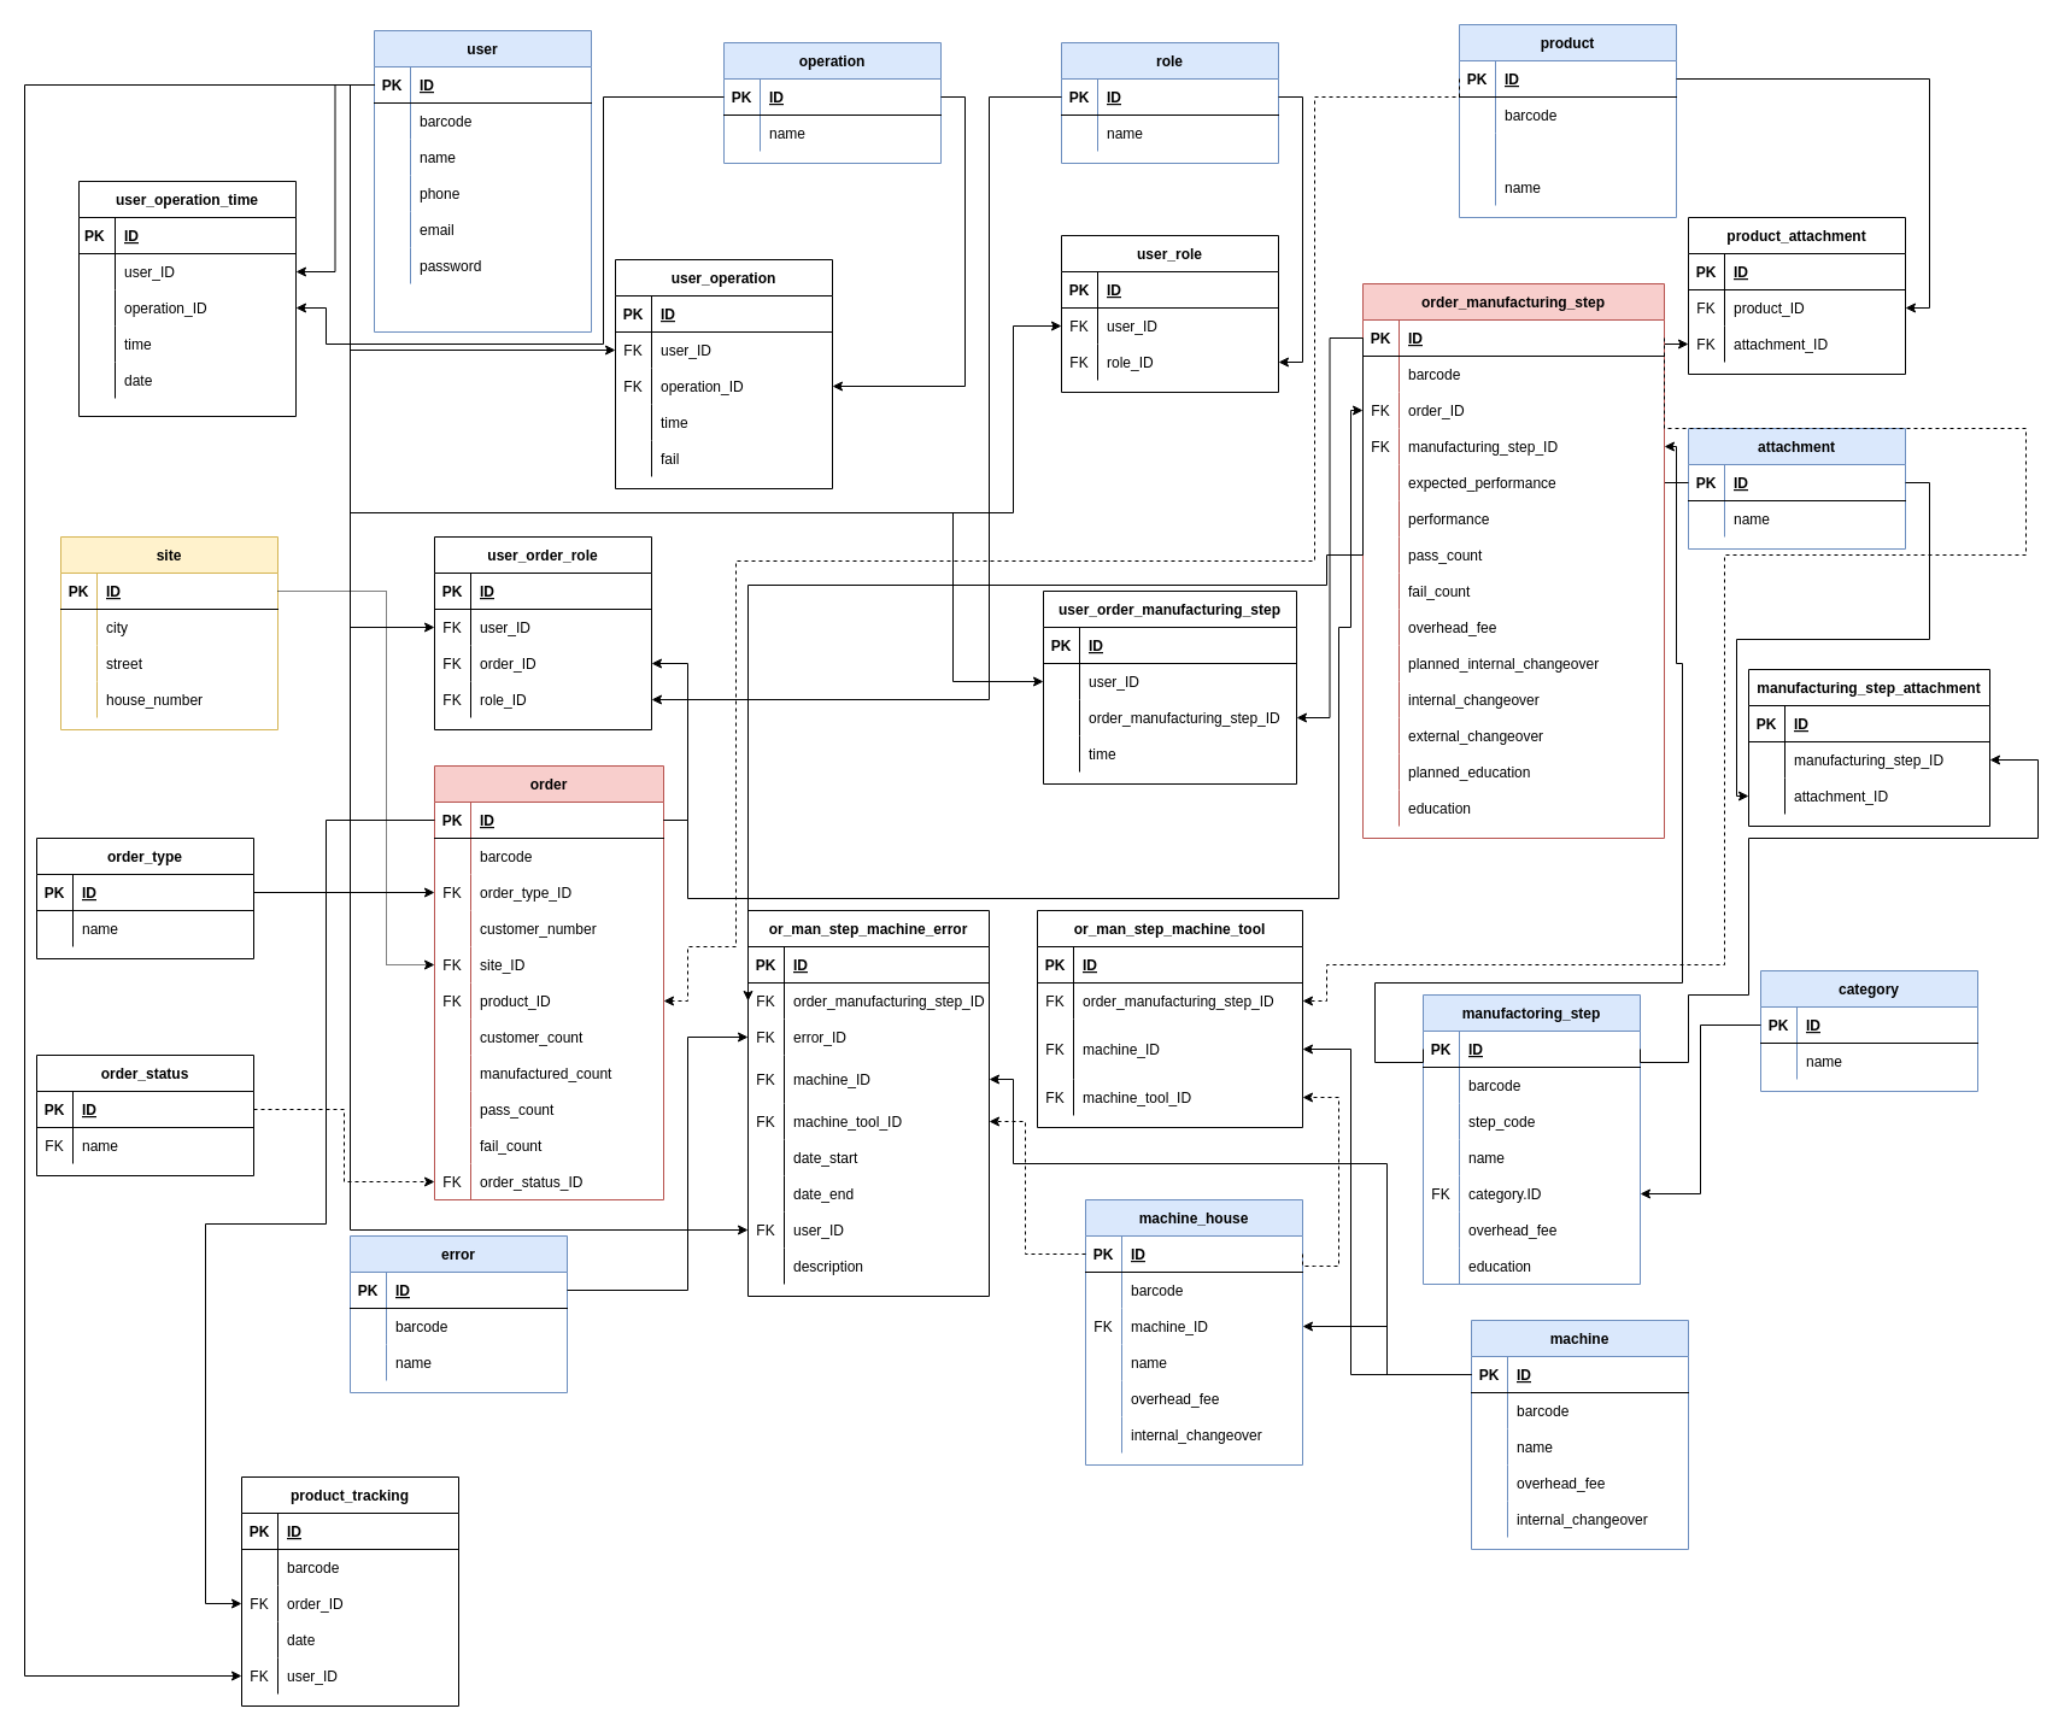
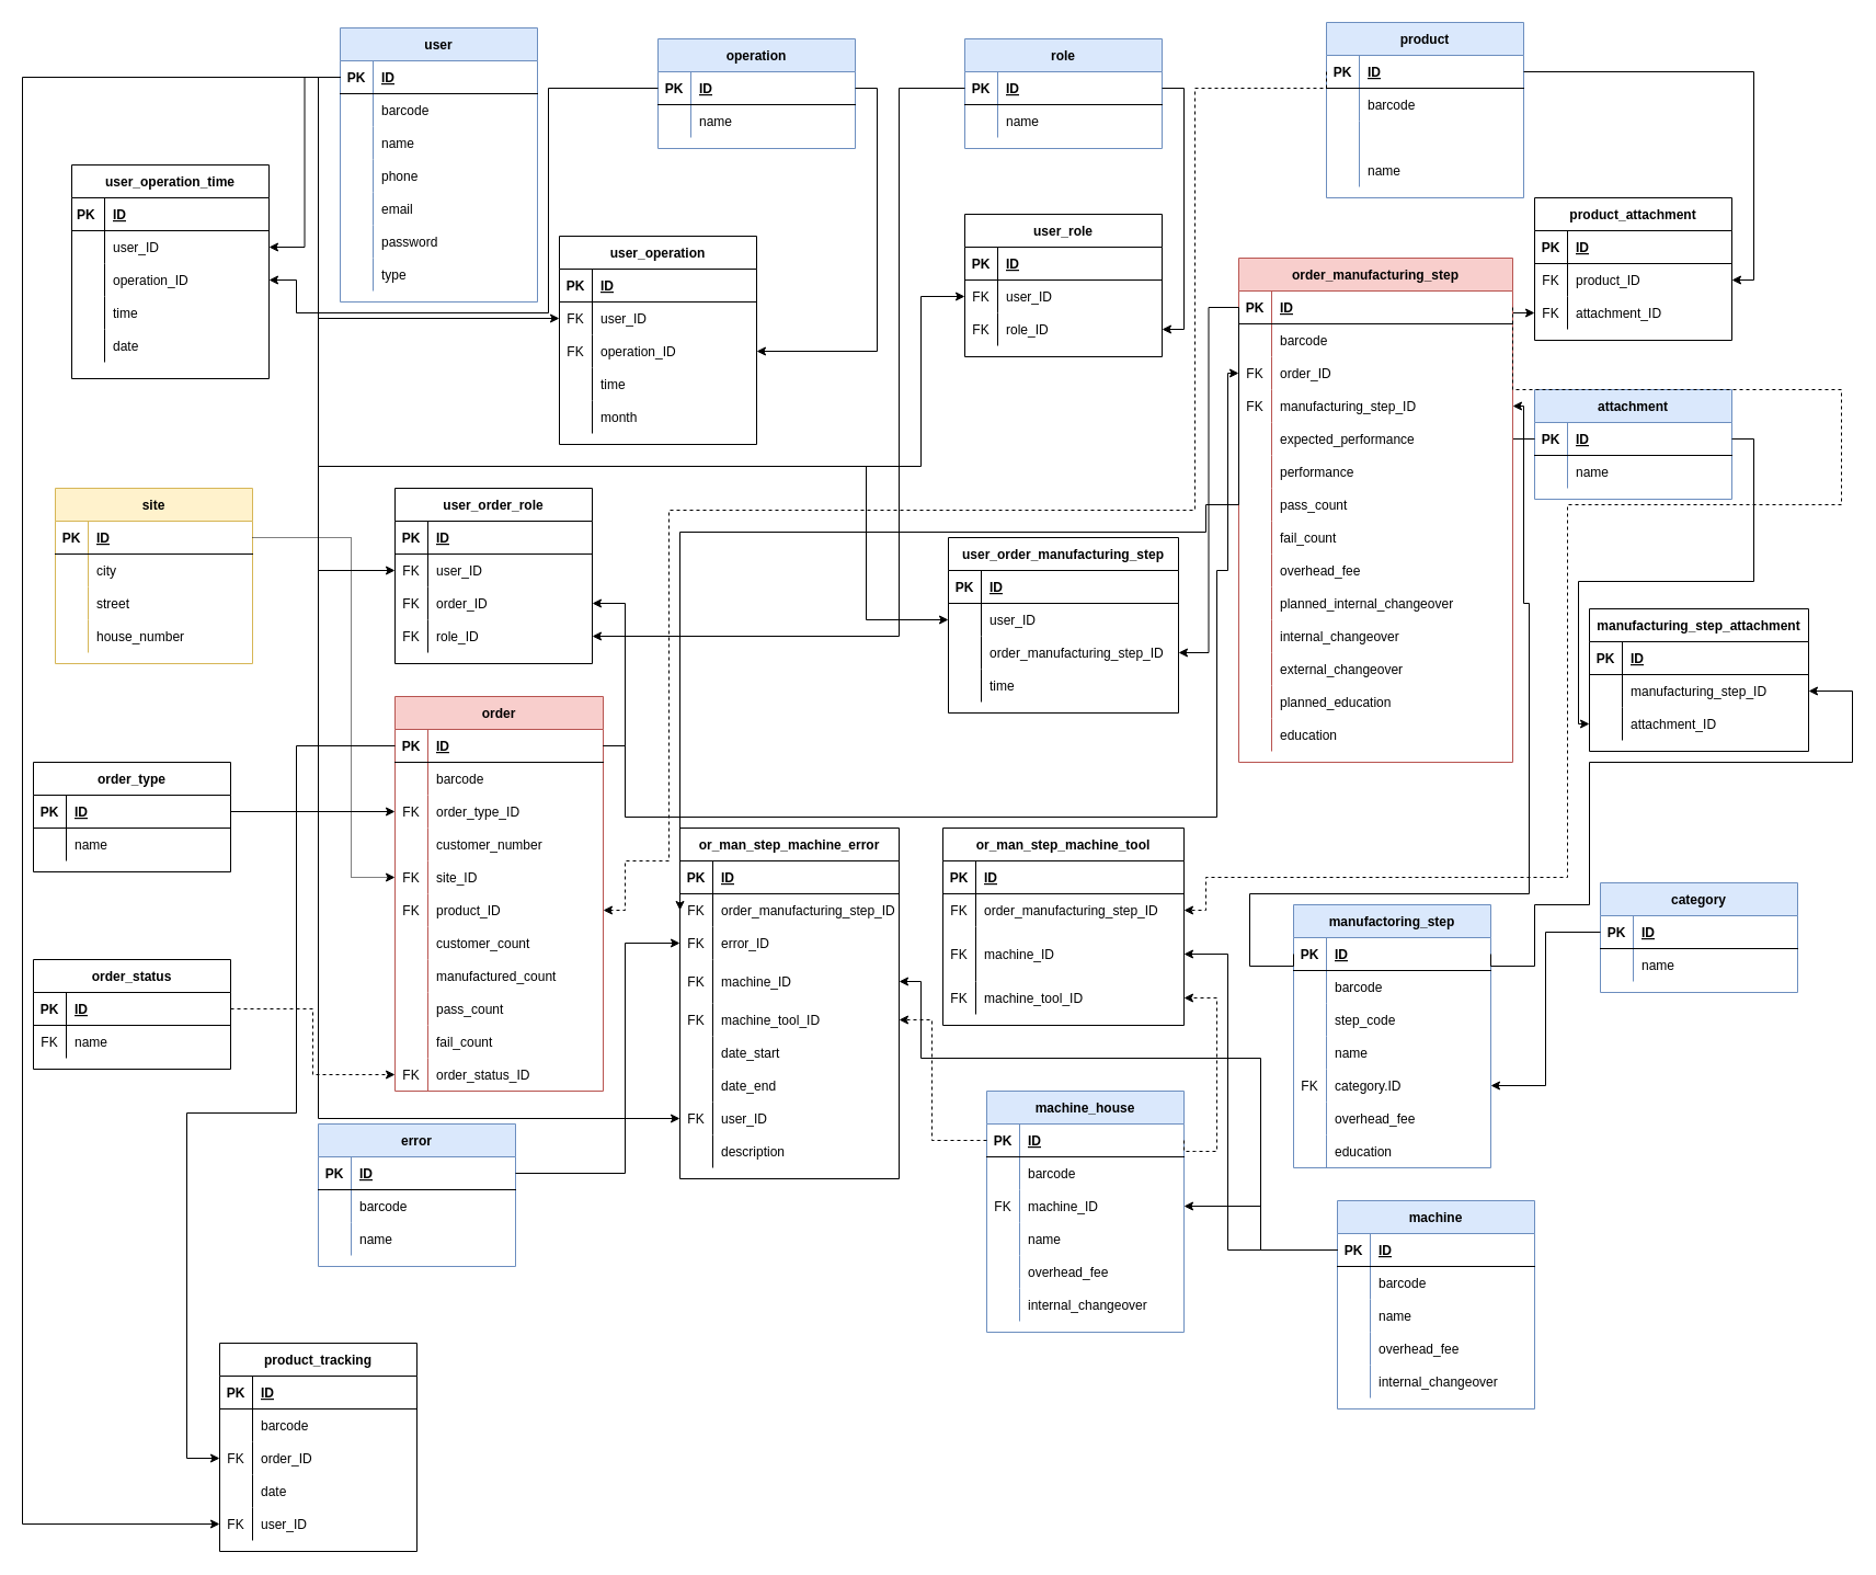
+ <mxCell id="23" value="type" style="shape=partialRectangle;connectable=0;fillColor=none;top=0;left=0;bottom=0;right=0;align=left;spacingLeft=6;overflow=hidden;" parent="21" vertex="1"><mxGeometry x="30" width="150" height="30" as="geometry" /></mxCell>
- <mxCell id="46" value="fail" style="shape=partialRectangle;connectable=0;fillColor=none;top=0;left=0;bottom=0;right=0;align=left;spacingLeft=6;overflow=hidden;" parent="44" vertex="1"><mxGeometry x="30" width="150" height="30" as="geometry" /></mxCell>
+ <mxCell id="46" value="month" style="shape=partialRectangle;connectable=0;fillColor=none;top=0;left=0;bottom=0;right=0;align=left;spacingLeft=6;overflow=hidden;" parent="44" vertex="1"><mxGeometry x="30" width="150" height="30" as="geometry" /></mxCell>
